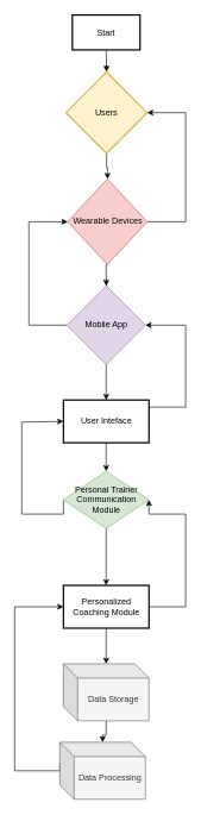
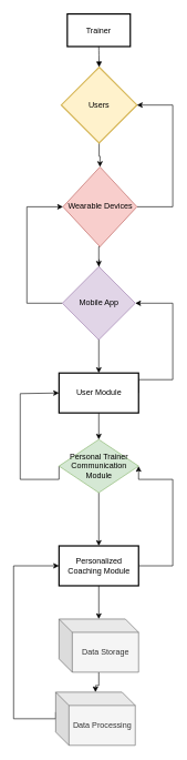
- <mxCell id="2" value="Start" style="whiteSpace=wrap;strokeWidth=2;" parent="1" vertex="1"><mxGeometry x="101" y="20" width="95" height="49" as="geometry" /></mxCell>
+ <mxCell id="2" value="Trainer" style="whiteSpace=wrap;strokeWidth=2;" parent="1" vertex="1"><mxGeometry x="101" y="20" width="95" height="49" as="geometry" /></mxCell>
- <mxCell id="13" value="User Inteface" style="whiteSpace=wrap;html=1;strokeWidth=2;" vertex="1" parent="1"><mxGeometry x="88.5" y="560" width="120" height="60" as="geometry" /></mxCell>
+ <mxCell id="13" value="User Module" style="whiteSpace=wrap;html=1;strokeWidth=2;" vertex="1" parent="1"><mxGeometry x="88.5" y="560" width="120" height="60" as="geometry" /></mxCell>
